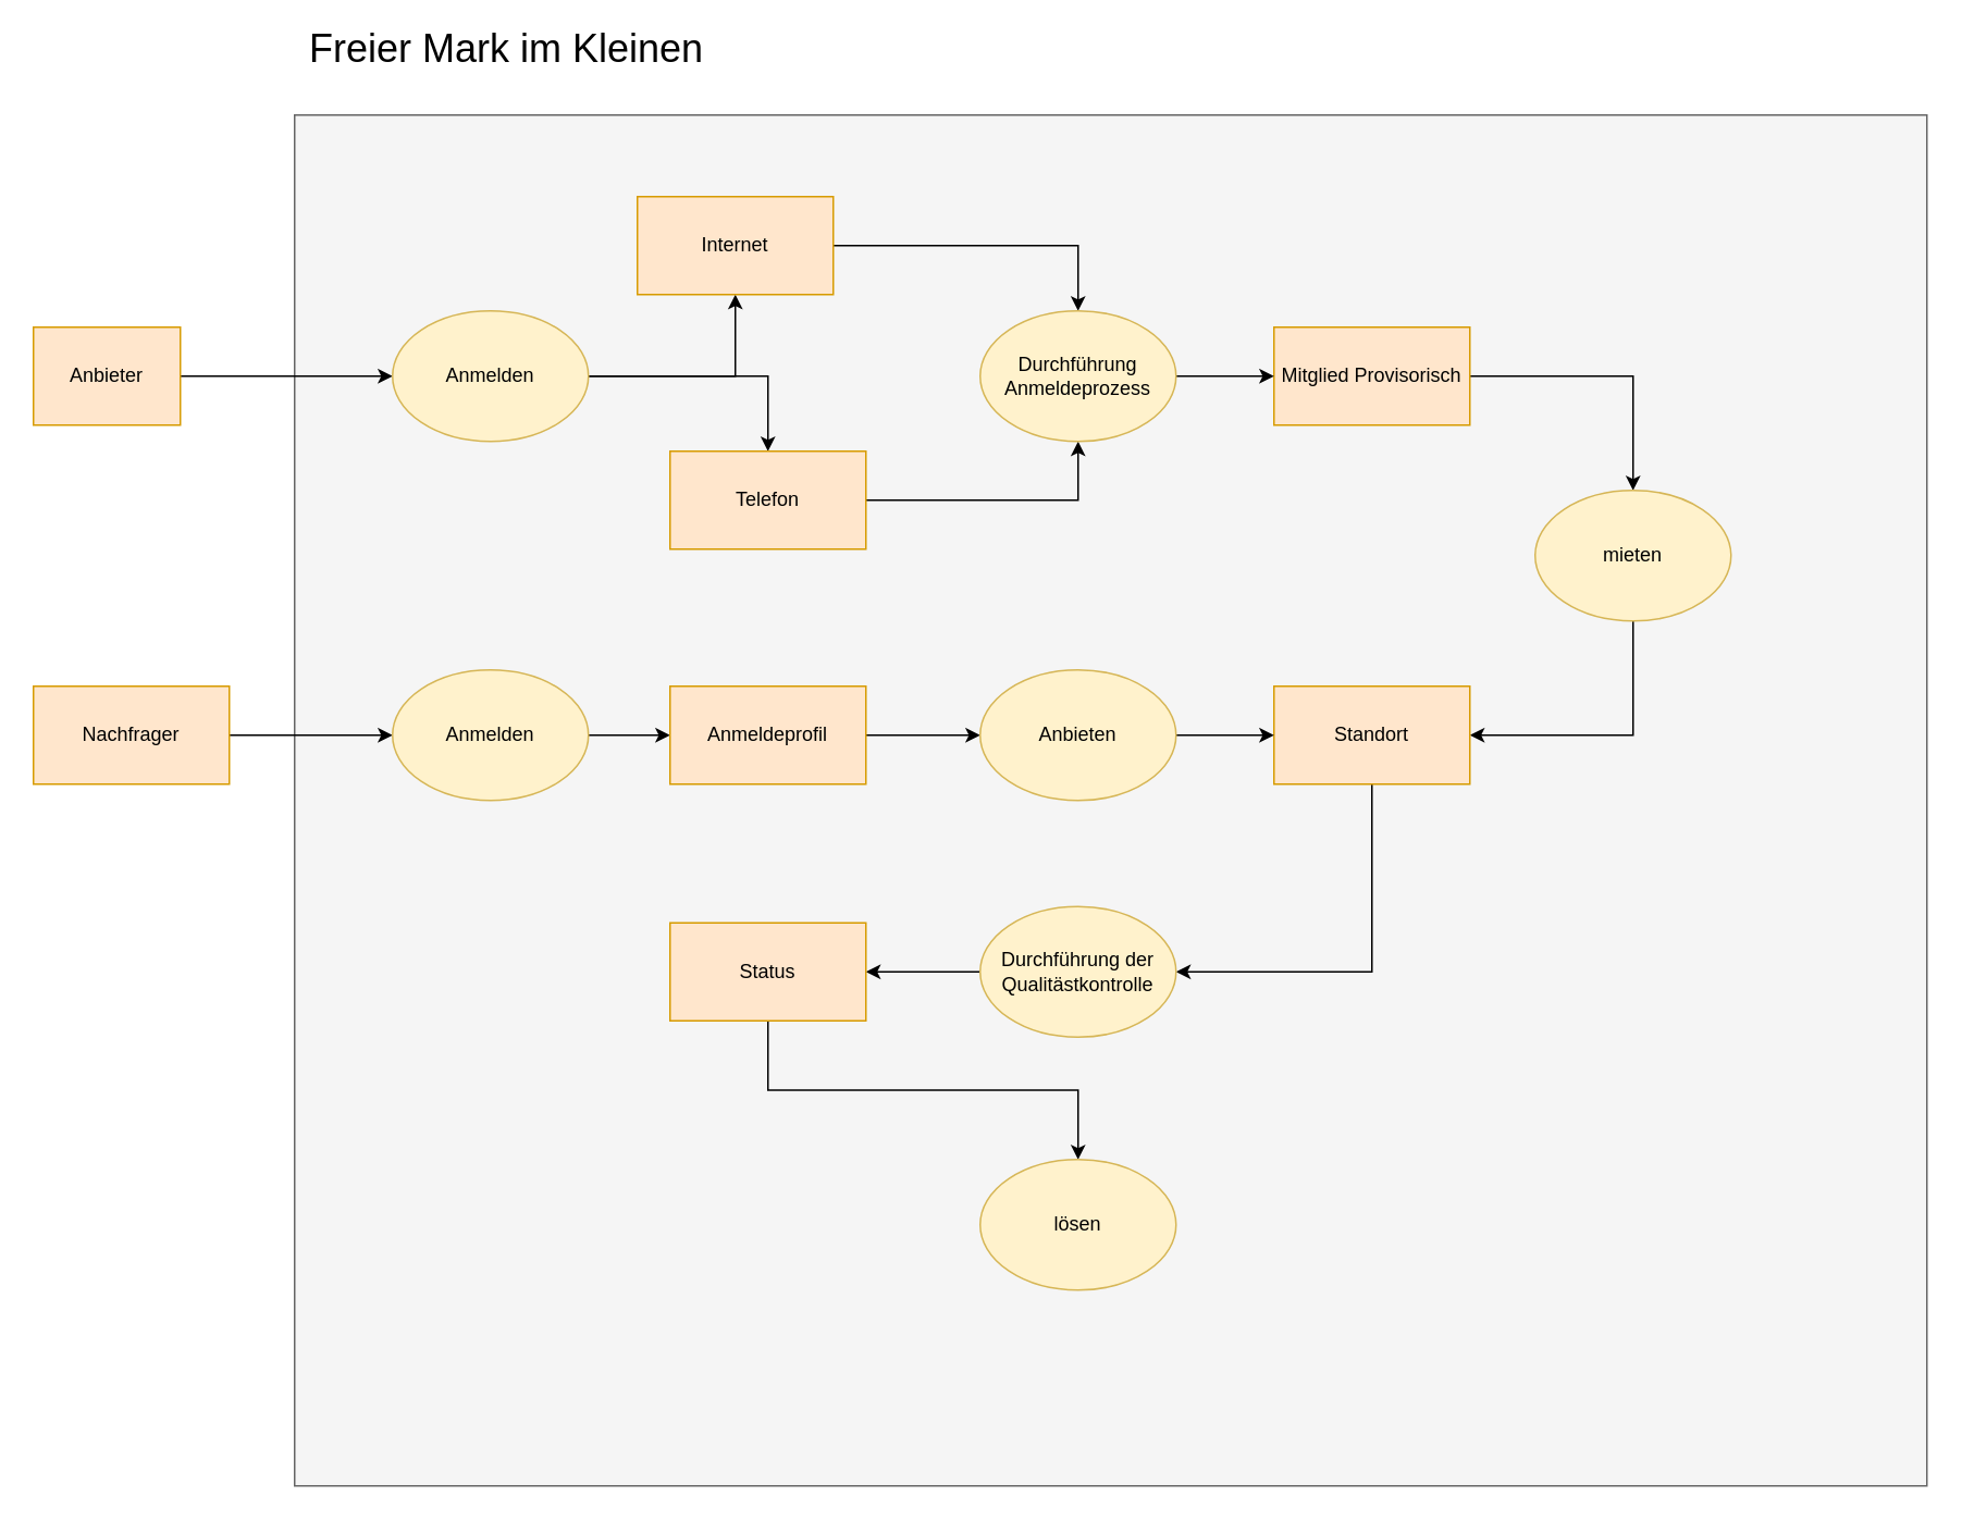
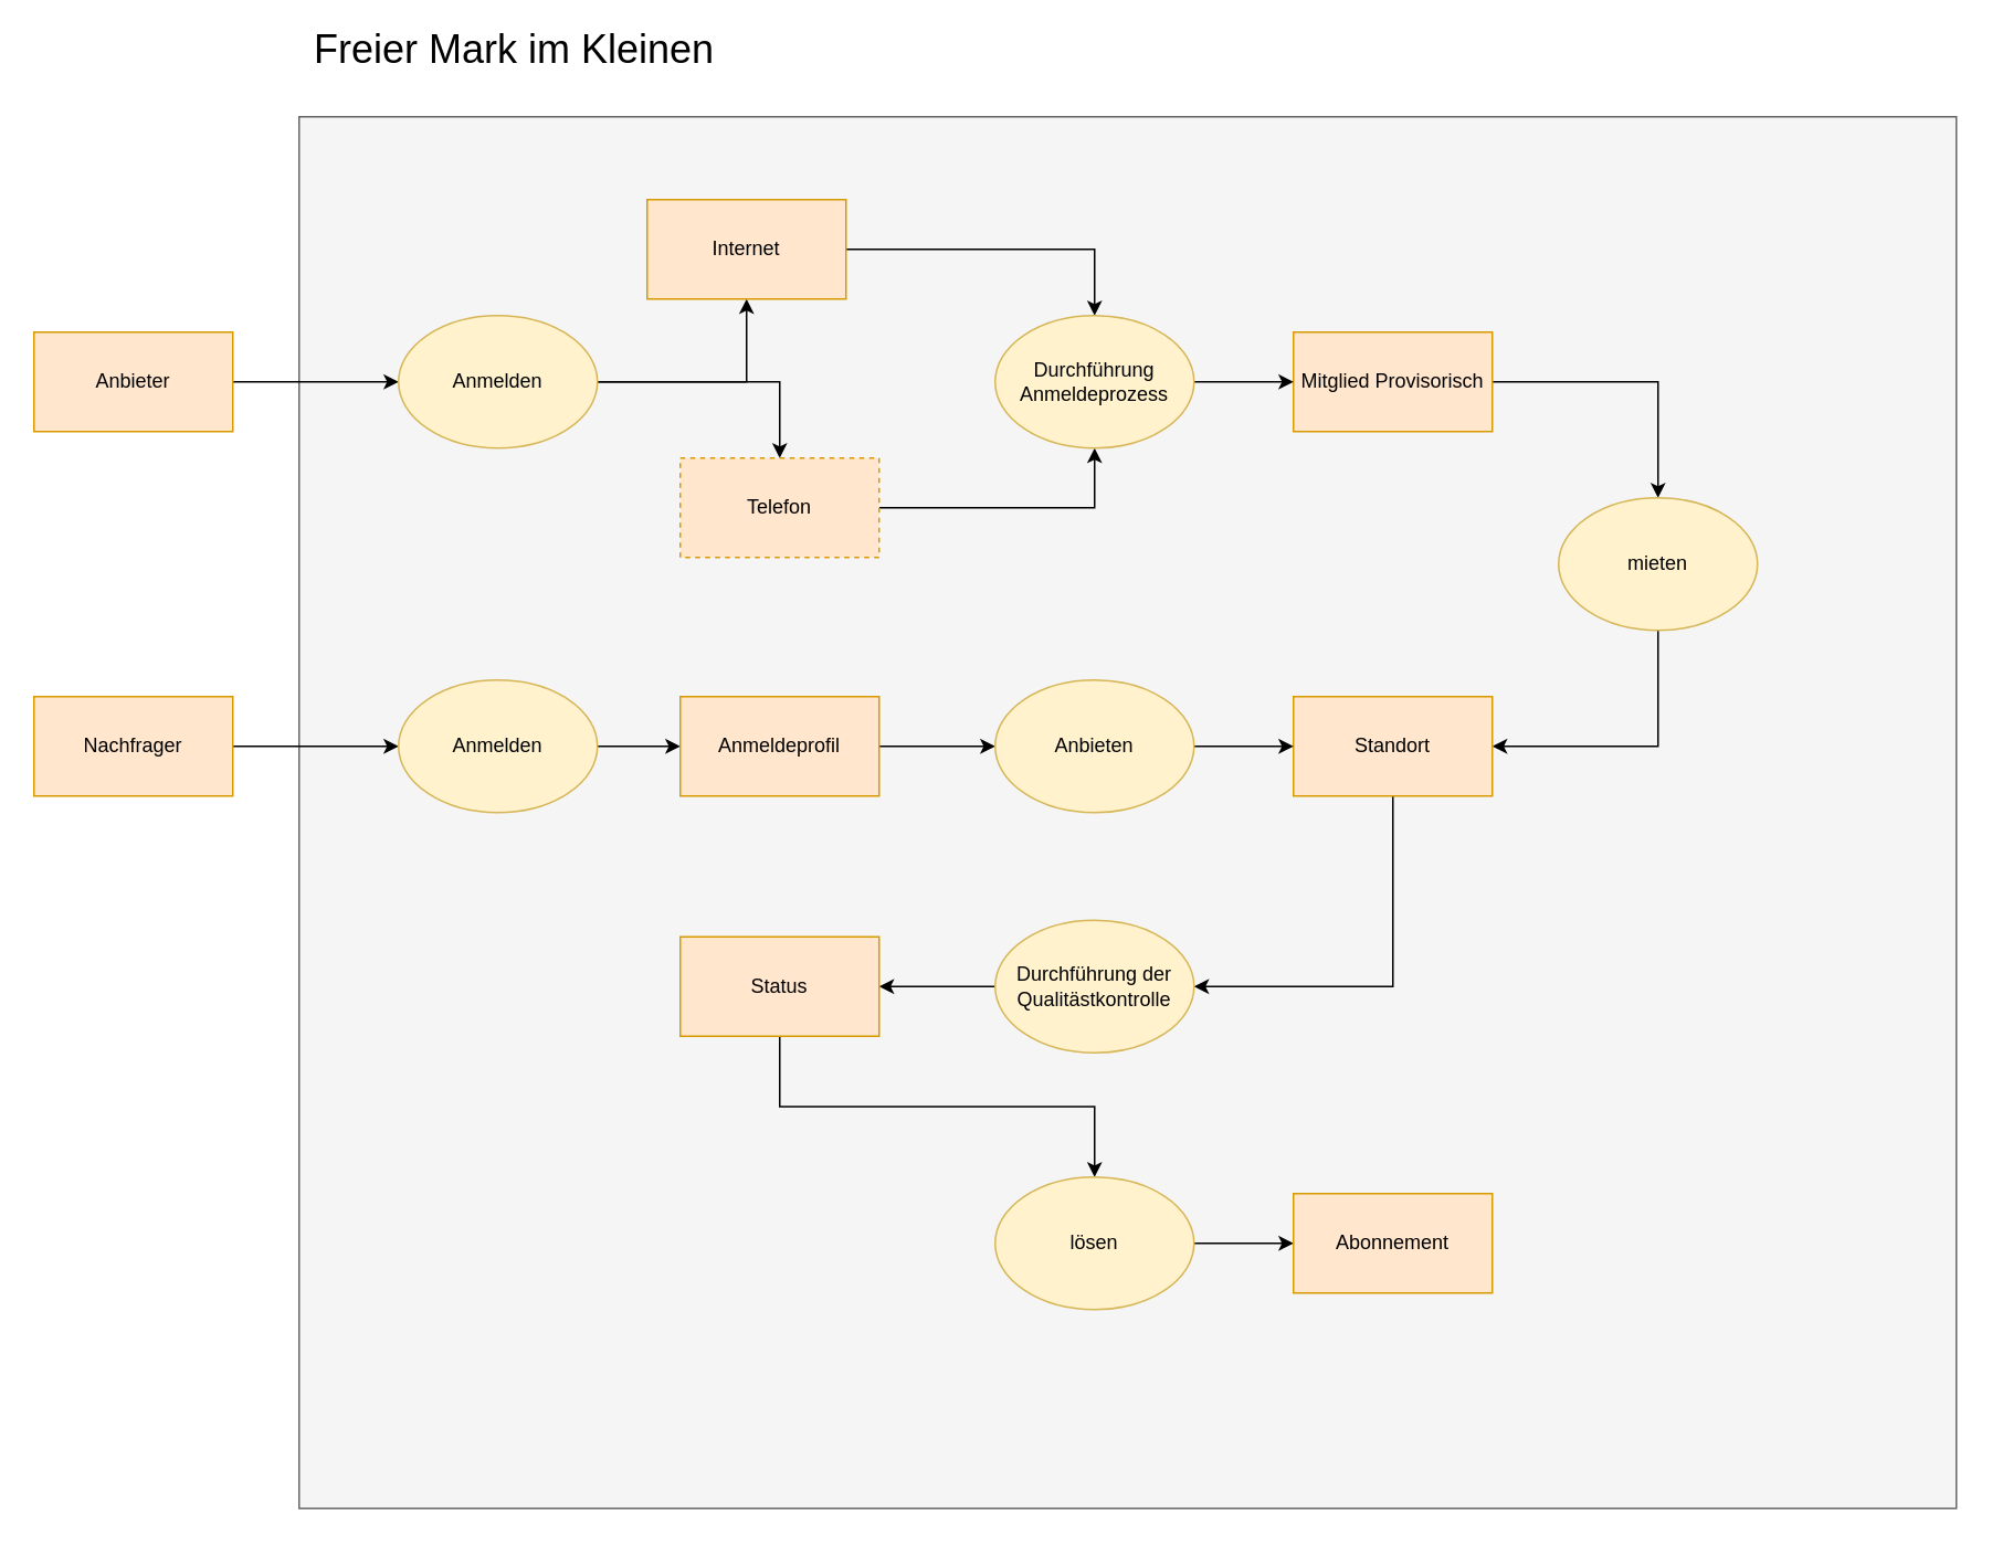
- <mxCell id="5" value="Anbieter" style="rounded=0;whiteSpace=wrap;html=1;fillColor=#ffe6cc;strokeColor=#d79b00;" vertex="1" parent="1"><mxGeometry x="20" y="200" width="90" height="60" as="geometry" /></mxCell>
+ <mxCell id="5" value="Anbieter" style="rounded=0;whiteSpace=wrap;html=1;fillColor=#ffe6cc;strokeColor=#d79b00;" vertex="1" parent="1"><mxGeometry x="20" y="200" width="120" height="60" as="geometry" /></mxCell>
- <mxCell id="10" value="Telefon" style="rounded=0;whiteSpace=wrap;html=1;fillColor=#ffe6cc;strokeColor=#d79b00;" vertex="1" parent="1"><mxGeometry x="410" y="276" width="120" height="60" as="geometry" /></mxCell>
+ <mxCell id="10" value="Telefon" style="rounded=0;whiteSpace=wrap;html=1;fillColor=#ffe6cc;strokeColor=#d79b00;dashed=1;" vertex="1" parent="1"><mxGeometry x="410" y="276" width="120" height="60" as="geometry" /></mxCell>
+ <mxCell id="34" style="edgeStyle=orthogonalEdgeStyle;rounded=0;orthogonalLoop=1;jettySize=auto;html=1;exitX=1;exitY=0.5;exitDx=0;exitDy=0;entryX=0;entryY=0.5;entryDx=0;entryDy=0;" edge="1" parent="1" source="35" target="36"><mxGeometry relative="1" as="geometry" /></mxCell>
+ <mxCell id="36" value="Abonnement" style="rounded=0;whiteSpace=wrap;html=1;shadow=0;fillColor=#ffe6cc;strokeColor=#d79b00;" vertex="1" parent="1"><mxGeometry x="780" y="720" width="120" height="60" as="geometry" /></mxCell>
